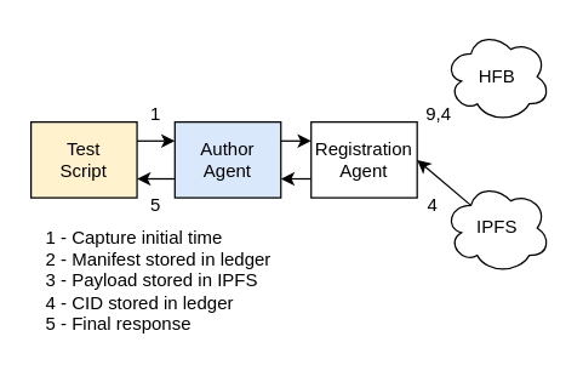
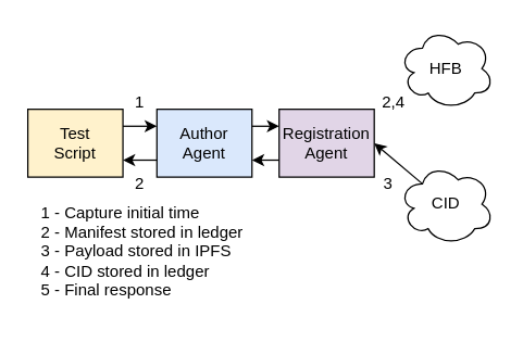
- <mxCell id="13" value="9,4" style="text;html=1;align=center;verticalAlign=middle;resizable=0;points=[];autosize=1;strokeColor=none;fillColor=none;" parent="1" vertex="1"><mxGeometry x="269" y="60" width="40" height="30" as="geometry" /></mxCell>
+ <mxCell id="13" value="2,4" style="text;html=1;align=center;verticalAlign=middle;resizable=0;points=[];autosize=1;strokeColor=none;fillColor=none;" parent="1" vertex="1"><mxGeometry x="269" y="60" width="40" height="30" as="geometry" /></mxCell>
- <mxCell id="3" value="&lt;div&gt;Registration&lt;br&gt;&lt;/div&gt;&lt;div&gt;Agent&lt;br&gt;&lt;/div&gt;" style="rounded=0;whiteSpace=wrap;html=1;" parent="1" vertex="1"><mxGeometry x="205" y="80" width="70" height="50" as="geometry" /></mxCell>
+ <mxCell id="3" value="&lt;div&gt;Registration&lt;br&gt;&lt;/div&gt;&lt;div&gt;Agent&lt;br&gt;&lt;/div&gt;" style="rounded=0;whiteSpace=wrap;html=1;fillColor=#e1d5e7;" parent="1" vertex="1"><mxGeometry x="205" y="80" width="70" height="50" as="geometry" /></mxCell>
- <mxCell id="15" value="5" style="text;html=1;align=center;verticalAlign=middle;resizable=0;points=[];autosize=1;strokeColor=none;fillColor=none;" parent="1" vertex="1"><mxGeometry x="87" y="120" width="30" height="30" as="geometry" /></mxCell>
+ <mxCell id="15" value="2" style="text;html=1;align=center;verticalAlign=middle;resizable=0;points=[];autosize=1;strokeColor=none;fillColor=none;" parent="1" vertex="1"><mxGeometry x="87" y="120" width="30" height="30" as="geometry" /></mxCell>
- <mxCell id="14" value="4" style="text;html=1;align=center;verticalAlign=middle;resizable=0;points=[];autosize=1;strokeColor=none;fillColor=none;" parent="1" vertex="1"><mxGeometry x="270" y="120" width="30" height="30" as="geometry" /></mxCell>
+ <mxCell id="14" value="3" style="text;html=1;align=center;verticalAlign=middle;resizable=0;points=[];autosize=1;strokeColor=none;fillColor=none;" parent="1" vertex="1"><mxGeometry x="270" y="120" width="30" height="30" as="geometry" /></mxCell>
- <mxCell id="5" value="IPFS" style="ellipse;shape=cloud;whiteSpace=wrap;html=1;" parent="1" vertex="1"><mxGeometry x="293" y="120" width="70" height="60" as="geometry" /></mxCell>
+ <mxCell id="5" value="CID" style="ellipse;shape=cloud;whiteSpace=wrap;html=1;" parent="1" vertex="1"><mxGeometry x="293" y="120" width="70" height="60" as="geometry" /></mxCell>
